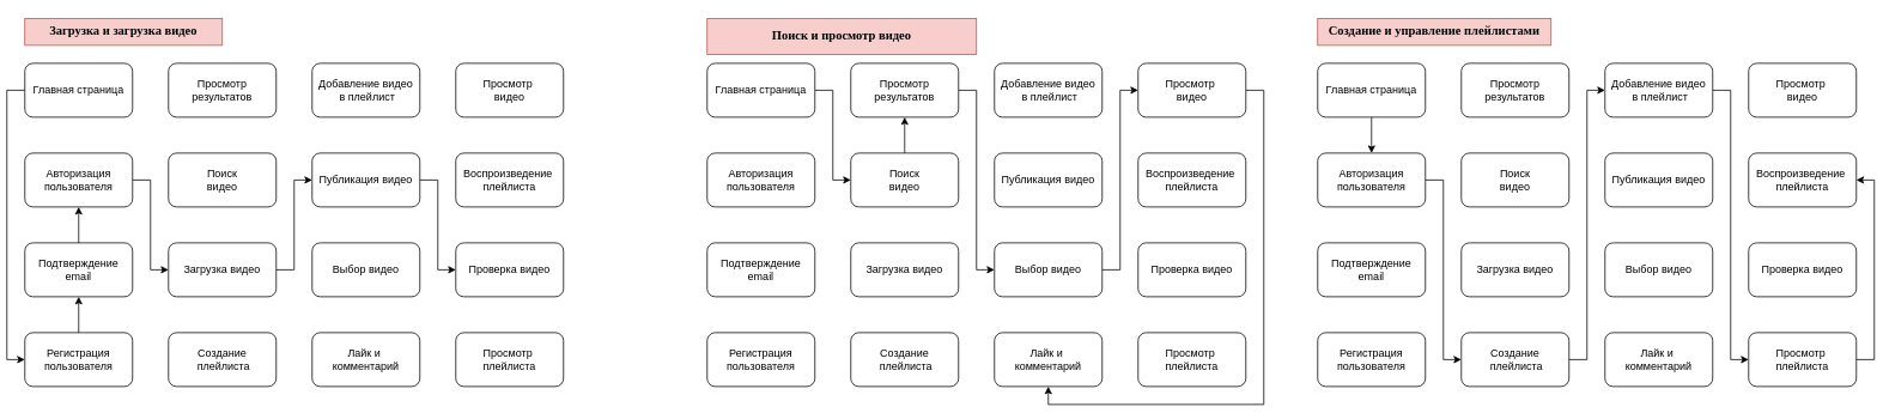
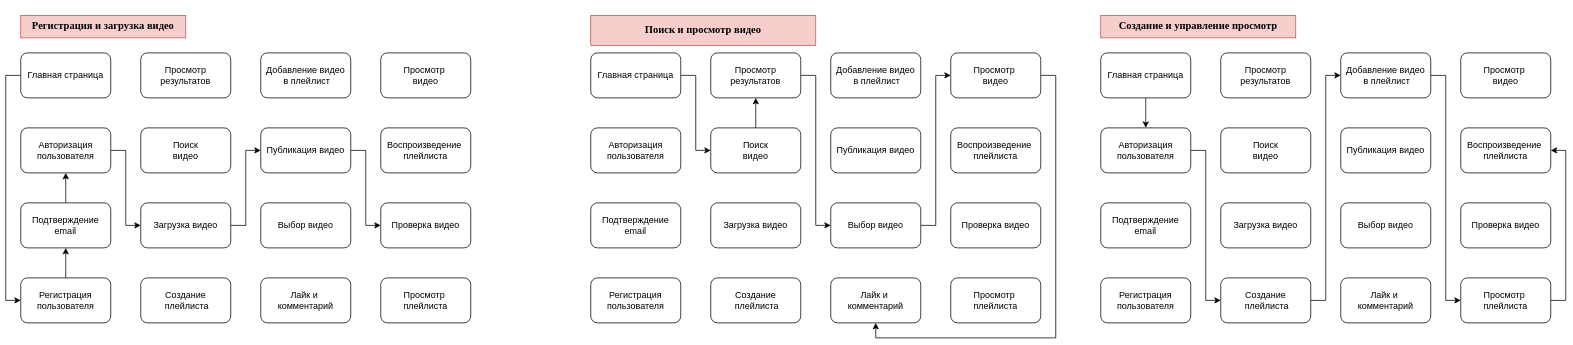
- <mxCell id="45" value="&lt;font face=&quot;Times New Roman&quot; style=&quot;font-size: 14px;&quot;&gt;&lt;b style=&quot;&quot;&gt;Загрузка и загрузка видео&lt;/b&gt;&lt;/font&gt;" style="text;html=1;align=center;verticalAlign=middle;whiteSpace=wrap;rounded=0;fillColor=#f8cecc;strokeColor=#b85450;" vertex="1" parent="1"><mxGeometry x="20" y="20" width="220" height="30" as="geometry" /></mxCell>
+ <mxCell id="45" value="&lt;font face=&quot;Times New Roman&quot; style=&quot;font-size: 14px;&quot;&gt;&lt;b style=&quot;&quot;&gt;Регистрация и загрузка видео&lt;/b&gt;&lt;/font&gt;" style="text;html=1;align=center;verticalAlign=middle;whiteSpace=wrap;rounded=0;fillColor=#f8cecc;strokeColor=#b85450;" vertex="1" parent="1"><mxGeometry x="20" y="20" width="220" height="30" as="geometry" /></mxCell>
- <mxCell id="68" value="&lt;font face=&quot;Times New Roman&quot; style=&quot;font-size: 14px;&quot;&gt;&lt;b style=&quot;&quot;&gt;Создание и управление плейлистами&lt;/b&gt;&lt;/font&gt;" style="text;html=1;align=center;verticalAlign=middle;whiteSpace=wrap;rounded=0;fillColor=#f8cecc;strokeColor=#b85450;" vertex="1" parent="1"><mxGeometry x="1460" y="20" width="260" height="30" as="geometry" /></mxCell>
+ <mxCell id="68" value="&lt;font face=&quot;Times New Roman&quot; style=&quot;font-size: 14px;&quot;&gt;&lt;b style=&quot;&quot;&gt;Создание и управление просмотр&lt;/b&gt;&lt;/font&gt;" style="text;html=1;align=center;verticalAlign=middle;whiteSpace=wrap;rounded=0;fillColor=#f8cecc;strokeColor=#b85450;" vertex="1" parent="1"><mxGeometry x="1460" y="20" width="260" height="30" as="geometry" /></mxCell>
